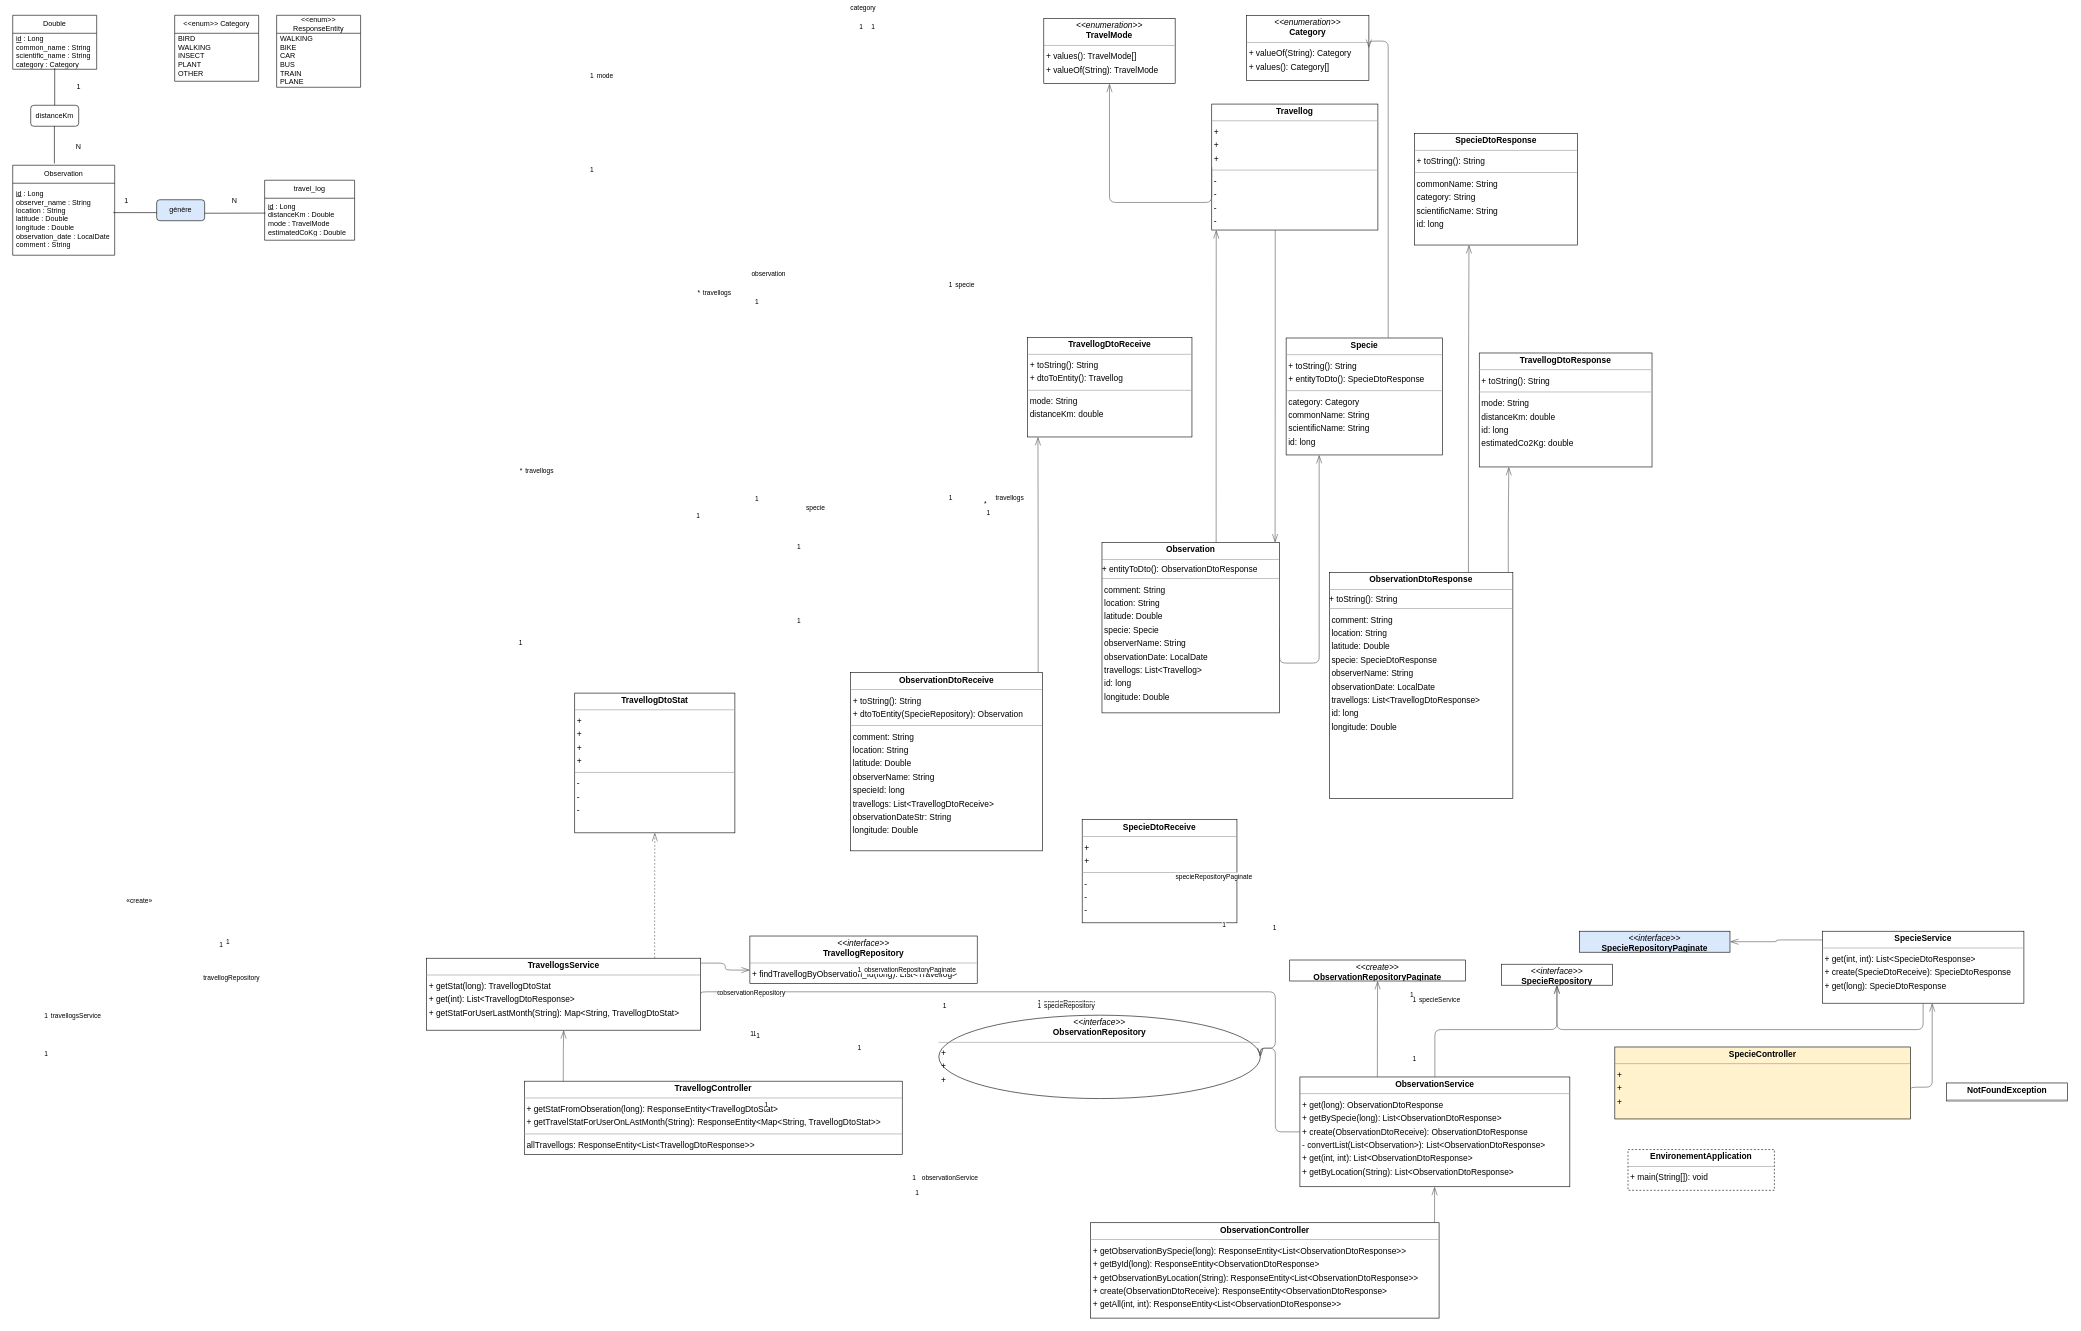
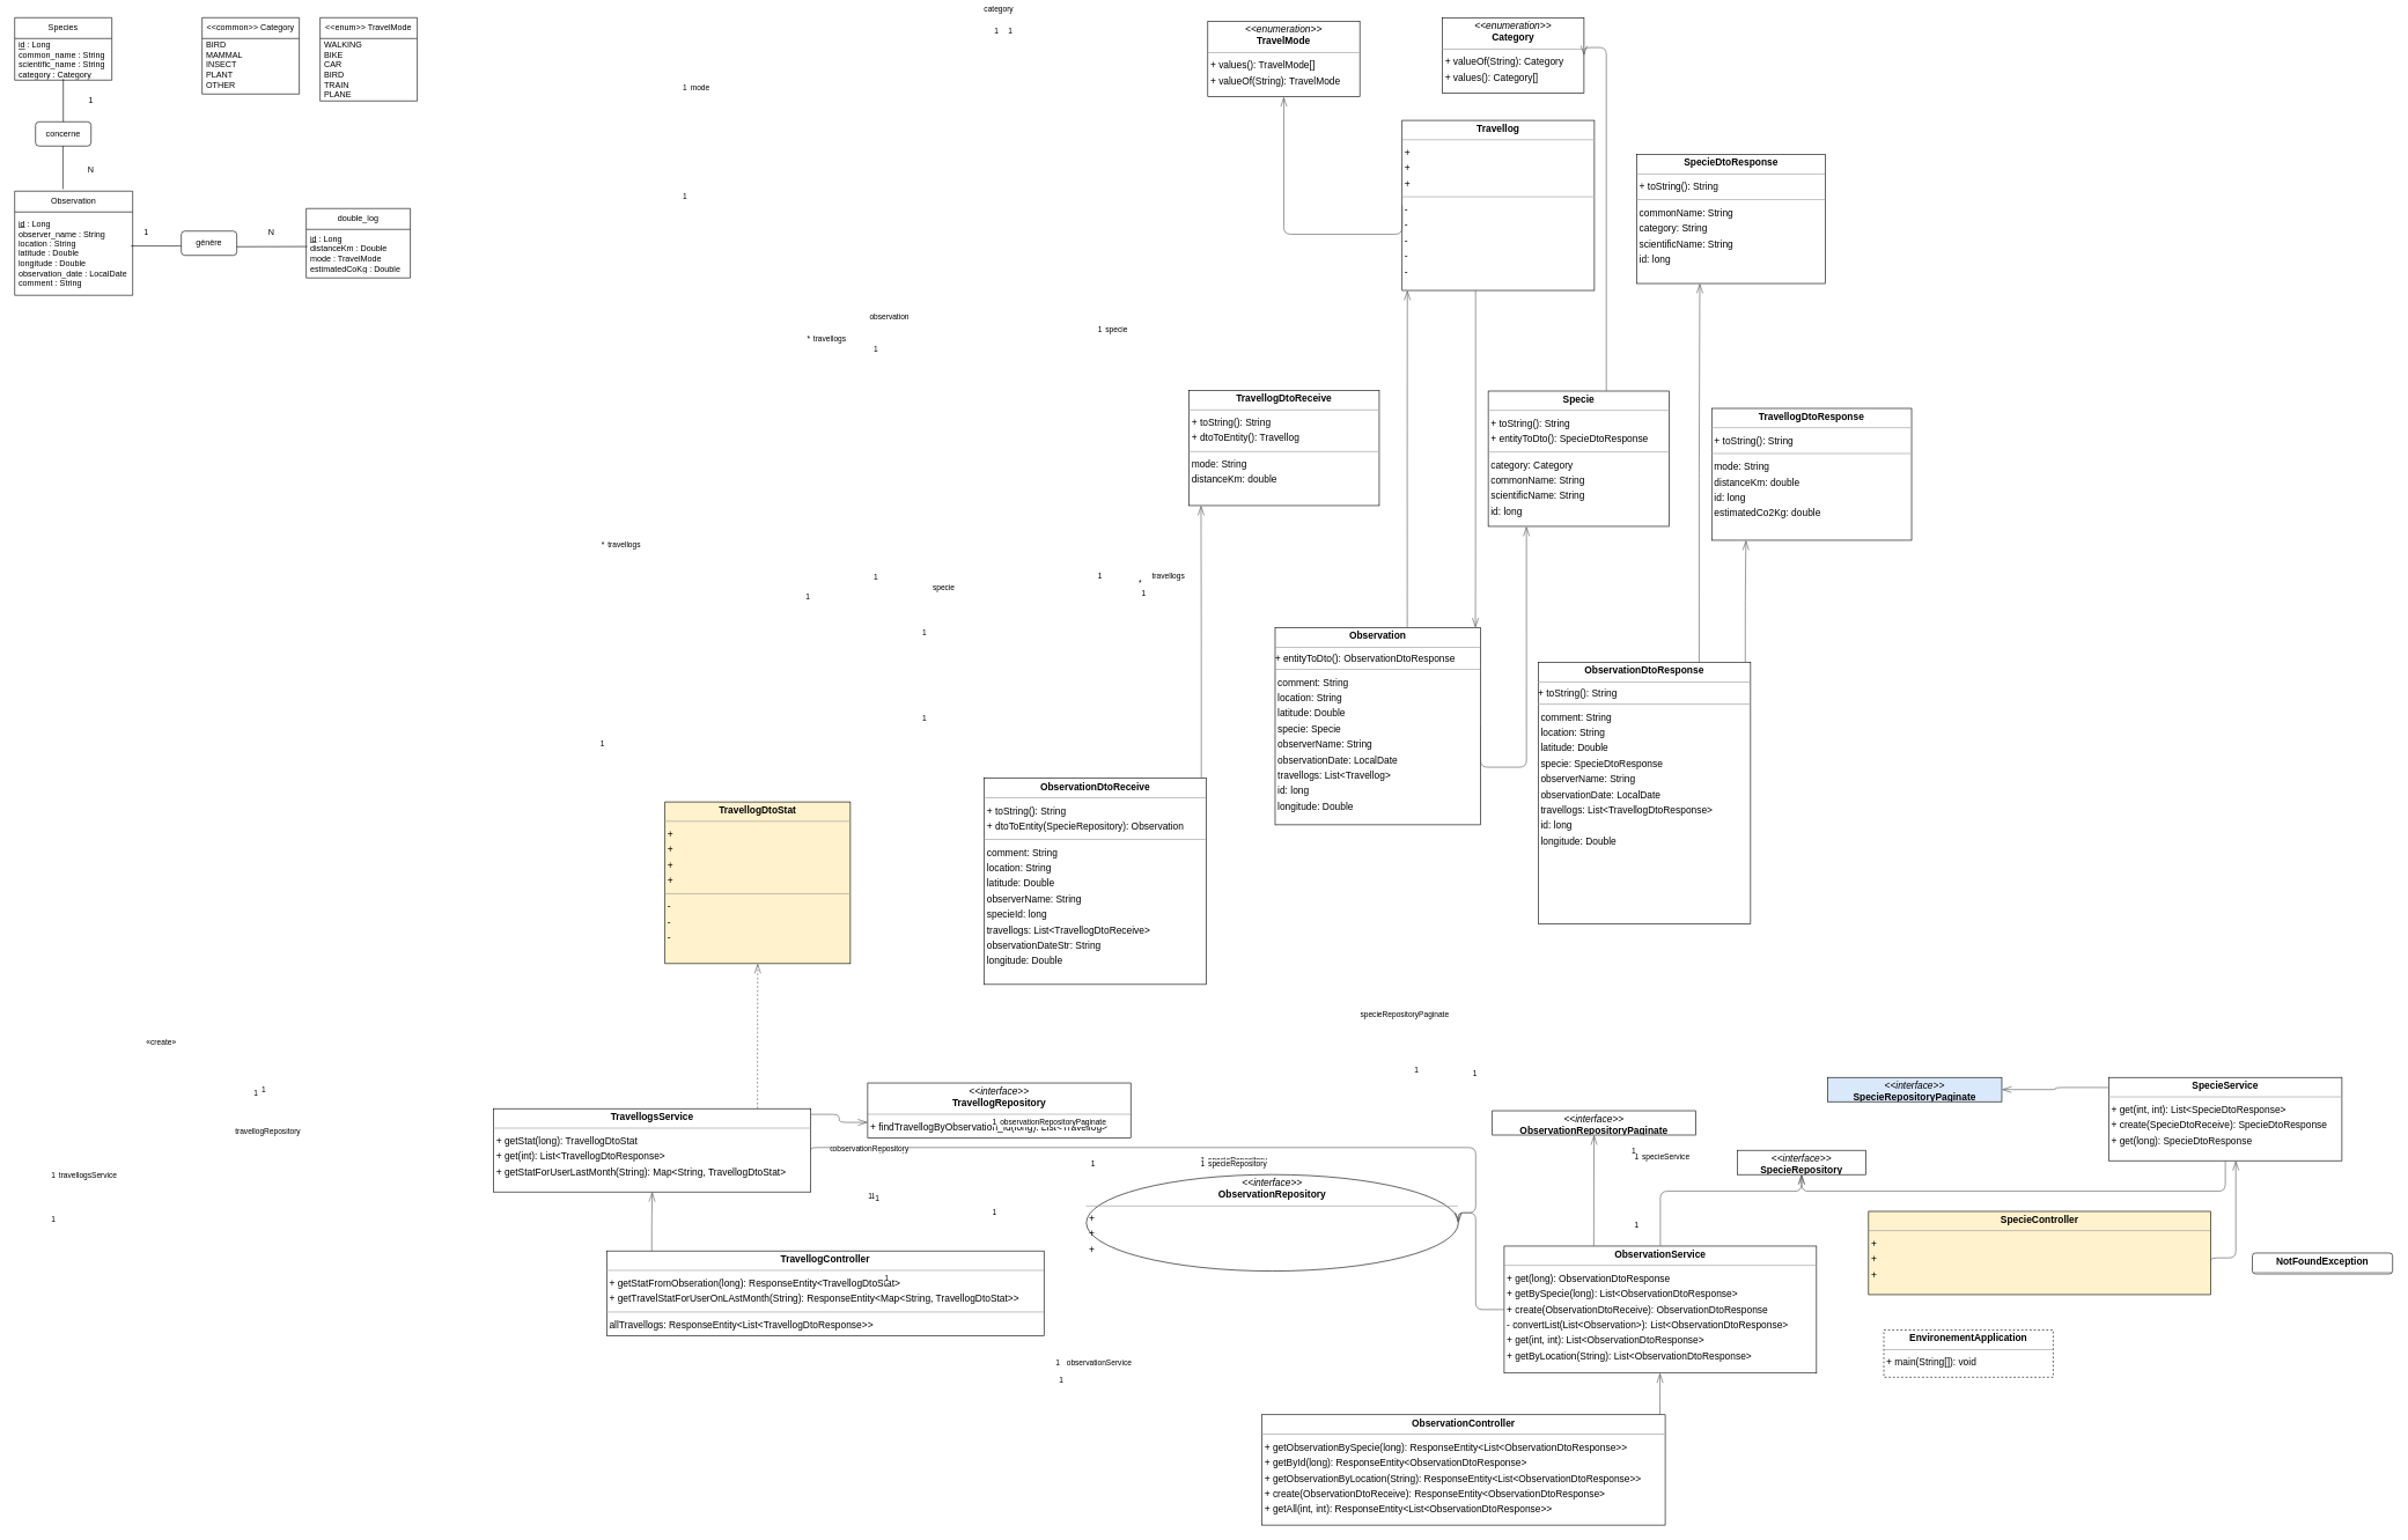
- <mxCell id="2" value="Double" style="swimlane;fontStyle=0;childLayout=stackLayout;horizontal=1;startSize=30;horizontalStack=0;resizeParent=1;resizeParentMax=0;resizeLast=0;collapsible=1;marginBottom=0;whiteSpace=wrap;html=1;" parent="1" vertex="1"><mxGeometry x="20" y="20" width="140" height="90" as="geometry" /></mxCell>
+ <mxCell id="2" value="Species" style="swimlane;fontStyle=0;childLayout=stackLayout;horizontal=1;startSize=30;horizontalStack=0;resizeParent=1;resizeParentMax=0;resizeLast=0;collapsible=1;marginBottom=0;whiteSpace=wrap;html=1;" parent="1" vertex="1"><mxGeometry x="20" y="20" width="140" height="90" as="geometry" /></mxCell>
- <mxCell id="18" value="&amp;lt;&amp;lt;enum&amp;gt;&amp;gt; Category" style="swimlane;fontStyle=0;childLayout=stackLayout;horizontal=1;startSize=30;horizontalStack=0;resizeParent=1;resizeParentMax=0;resizeLast=0;collapsible=1;marginBottom=0;whiteSpace=wrap;html=1;" parent="1" vertex="1"><mxGeometry x="290" y="20" width="140" height="110" as="geometry" /></mxCell>
+ <mxCell id="18" value="&amp;lt;&amp;lt;common&amp;gt;&amp;gt; Category" style="swimlane;fontStyle=0;childLayout=stackLayout;horizontal=1;startSize=30;horizontalStack=0;resizeParent=1;resizeParentMax=0;resizeLast=0;collapsible=1;marginBottom=0;whiteSpace=wrap;html=1;" parent="1" vertex="1"><mxGeometry x="290" y="20" width="140" height="110" as="geometry" /></mxCell>
- <mxCell id="20" value="&amp;lt;&amp;lt;enum&amp;gt;&amp;gt; ResponseEntity" style="swimlane;fontStyle=0;childLayout=stackLayout;horizontal=1;startSize=30;horizontalStack=0;resizeParent=1;resizeParentMax=0;resizeLast=0;collapsible=1;marginBottom=0;whiteSpace=wrap;html=1;" parent="1" vertex="1"><mxGeometry x="460" y="20" width="140" height="120" as="geometry" /></mxCell>
+ <mxCell id="20" value="&amp;lt;&amp;lt;enum&amp;gt;&amp;gt; TravelMode" style="swimlane;fontStyle=0;childLayout=stackLayout;horizontal=1;startSize=30;horizontalStack=0;resizeParent=1;resizeParentMax=0;resizeLast=0;collapsible=1;marginBottom=0;whiteSpace=wrap;html=1;" parent="1" vertex="1"><mxGeometry x="460" y="20" width="140" height="120" as="geometry" /></mxCell>
- <mxCell id="19" value="BIRD&lt;div&gt;WALKING&lt;/div&gt;&lt;div&gt;INSECT&lt;/div&gt;&lt;div&gt;PLANT&lt;/div&gt;&lt;div&gt;OTHER&lt;/div&gt;&lt;div&gt;&lt;u&gt;&lt;br&gt;&lt;/u&gt;&lt;/div&gt;" style="text;strokeColor=none;fillColor=none;align=left;verticalAlign=middle;spacingLeft=4;spacingRight=4;overflow=hidden;points=[[0,0.5],[1,0.5]];portConstraint=eastwest;rotatable=0;whiteSpace=wrap;html=1;" parent="18" vertex="1"><mxGeometry y="30" width="140" height="80" as="geometry" /></mxCell>
+ <mxCell id="19" value="BIRD&lt;div&gt;MAMMAL&lt;/div&gt;&lt;div&gt;INSECT&lt;/div&gt;&lt;div&gt;PLANT&lt;/div&gt;&lt;div&gt;OTHER&lt;/div&gt;&lt;div&gt;&lt;u&gt;&lt;br&gt;&lt;/u&gt;&lt;/div&gt;" style="text;strokeColor=none;fillColor=none;align=left;verticalAlign=middle;spacingLeft=4;spacingRight=4;overflow=hidden;points=[[0,0.5],[1,0.5]];portConstraint=eastwest;rotatable=0;whiteSpace=wrap;html=1;" parent="18" vertex="1"><mxGeometry y="30" width="140" height="80" as="geometry" /></mxCell>
- <mxCell id="21" value="&lt;div&gt;WALKING&lt;/div&gt;&lt;div&gt;BIKE&lt;/div&gt;&lt;div&gt;CAR&lt;/div&gt;&lt;div&gt;BUS&lt;/div&gt;&lt;div&gt;TRAIN&lt;/div&gt;&lt;div&gt;PLANE&lt;/div&gt;" style="text;strokeColor=none;fillColor=none;align=left;verticalAlign=middle;spacingLeft=4;spacingRight=4;overflow=hidden;points=[[0,0.5],[1,0.5]];portConstraint=eastwest;rotatable=0;whiteSpace=wrap;html=1;" parent="20" vertex="1"><mxGeometry y="30" width="140" height="90" as="geometry" /></mxCell>
+ <mxCell id="21" value="&lt;div&gt;WALKING&lt;/div&gt;&lt;div&gt;BIKE&lt;/div&gt;&lt;div&gt;CAR&lt;/div&gt;&lt;div&gt;BIRD&lt;/div&gt;&lt;div&gt;TRAIN&lt;/div&gt;&lt;div&gt;PLANE&lt;/div&gt;" style="text;strokeColor=none;fillColor=none;align=left;verticalAlign=middle;spacingLeft=4;spacingRight=4;overflow=hidden;points=[[0,0.5],[1,0.5]];portConstraint=eastwest;rotatable=0;whiteSpace=wrap;html=1;" parent="20" vertex="1"><mxGeometry y="30" width="140" height="90" as="geometry" /></mxCell>
- <mxCell id="13" value="distanceKm" style="rounded=1;whiteSpace=wrap;html=1;" parent="1" vertex="1"><mxGeometry x="50" y="170" width="80" height="35" as="geometry" /></mxCell>
+ <mxCell id="13" value="concerne" style="rounded=1;whiteSpace=wrap;html=1;" parent="1" vertex="1"><mxGeometry x="50" y="170" width="80" height="35" as="geometry" /></mxCell>
- <mxCell id="40" value="&lt;p style=&quot;margin:0px;margin-top:4px;text-align:center;&quot;&gt;&lt;b&gt;Travellog&lt;/b&gt;&lt;/p&gt;&lt;hr size=&quot;1&quot;&gt;&lt;p style=&quot;margin:0 0 0 4px;line-height:1.6;&quot;&gt;+&amp;nbsp;&lt;br&gt;+&amp;nbsp;&lt;br&gt;+&amp;nbsp;&lt;/p&gt;&lt;hr size=&quot;1&quot;&gt;&lt;p style=&quot;margin:0 0 0 4px;line-height:1.6;&quot;&gt;-&lt;/p&gt;&lt;p style=&quot;margin:0 0 0 4px;line-height:1.6;&quot;&gt;-&lt;/p&gt;&lt;p style=&quot;margin:0 0 0 4px;line-height:1.6;&quot;&gt;-&lt;/p&gt;&lt;p style=&quot;margin:0 0 0 4px;line-height:1.6;&quot;&gt;-&lt;/p&gt;&lt;p style=&quot;margin:0 0 0 4px;line-height:1.6;&quot;&gt;-&lt;/p&gt;" style="verticalAlign=top;align=left;overflow=fill;fontSize=14;fontFamily=Helvetica;html=1;rounded=0;shadow=0;comic=0;labelBackgroundColor=none;strokeWidth=1;" vertex="1" parent="1"><mxGeometry x="2019" y="168" width="277" height="210" as="geometry" /></mxCell>
+ <mxCell id="40" value="&lt;p style=&quot;margin:0px;margin-top:4px;text-align:center;&quot;&gt;&lt;b&gt;Travellog&lt;/b&gt;&lt;/p&gt;&lt;hr size=&quot;1&quot;&gt;&lt;p style=&quot;margin:0 0 0 4px;line-height:1.6;&quot;&gt;+&amp;nbsp;&lt;br&gt;+&amp;nbsp;&lt;br&gt;+&amp;nbsp;&lt;/p&gt;&lt;hr size=&quot;1&quot;&gt;&lt;p style=&quot;margin:0 0 0 4px;line-height:1.6;&quot;&gt;-&lt;/p&gt;&lt;p style=&quot;margin:0 0 0 4px;line-height:1.6;&quot;&gt;-&lt;/p&gt;&lt;p style=&quot;margin:0 0 0 4px;line-height:1.6;&quot;&gt;-&lt;/p&gt;&lt;p style=&quot;margin:0 0 0 4px;line-height:1.6;&quot;&gt;-&lt;/p&gt;&lt;p style=&quot;margin:0 0 0 4px;line-height:1.6;&quot;&gt;-&lt;/p&gt;" style="verticalAlign=top;align=left;overflow=fill;fontSize=14;fontFamily=Helvetica;html=1;rounded=0;shadow=0;comic=0;labelBackgroundColor=none;strokeWidth=1;" vertex="1" parent="1"><mxGeometry x="2019" y="168" width="277" height="245" as="geometry" /></mxCell>
- <mxCell id="6" value="travel_log" style="swimlane;fontStyle=0;childLayout=stackLayout;horizontal=1;startSize=30;horizontalStack=0;resizeParent=1;resizeParentMax=0;resizeLast=0;collapsible=1;marginBottom=0;whiteSpace=wrap;html=1;" parent="1" vertex="1"><mxGeometry x="440" y="295" width="150" height="100" as="geometry" /></mxCell>
+ <mxCell id="6" value="double_log" style="swimlane;fontStyle=0;childLayout=stackLayout;horizontal=1;startSize=30;horizontalStack=0;resizeParent=1;resizeParentMax=0;resizeLast=0;collapsible=1;marginBottom=0;whiteSpace=wrap;html=1;" parent="1" vertex="1"><mxGeometry x="440" y="295" width="150" height="100" as="geometry" /></mxCell>
- <mxCell id="8" value="génère" style="rounded=1;whiteSpace=wrap;html=1;fillColor=#dae8fc;" parent="1" vertex="1"><mxGeometry x="260" y="327.5" width="80" height="35" as="geometry" /></mxCell>
+ <mxCell id="8" value="génère" style="rounded=1;whiteSpace=wrap;html=1;" parent="1" vertex="1"><mxGeometry x="260" y="327.5" width="80" height="35" as="geometry" /></mxCell>
- <mxCell id="44" value="&lt;p style=&quot;margin:0px;margin-top:4px;text-align:center;&quot;&gt;&lt;b&gt;TravellogDtoStat&lt;/b&gt;&lt;/p&gt;&lt;hr size=&quot;1&quot;&gt;&lt;p style=&quot;margin:0 0 0 4px;line-height:1.6;&quot;&gt;+&lt;br&gt;+&lt;br&gt;+&lt;br&gt;+&lt;/p&gt;&lt;hr size=&quot;1&quot;&gt;&lt;p style=&quot;margin:0 0 0 4px;line-height:1.6;&quot;&gt;-&lt;/p&gt;&lt;p style=&quot;margin:0 0 0 4px;line-height:1.6;&quot;&gt;-&lt;/p&gt;&lt;p style=&quot;margin:0 0 0 4px;line-height:1.6;&quot;&gt;-&lt;/p&gt;" style="verticalAlign=top;align=left;overflow=fill;fontSize=14;fontFamily=Helvetica;html=1;rounded=0;shadow=0;comic=0;labelBackgroundColor=none;strokeWidth=1;" vertex="1" parent="1"><mxGeometry x="957" y="1150" width="267" height="233" as="geometry" /></mxCell>
+ <mxCell id="44" value="&lt;p style=&quot;margin:0px;margin-top:4px;text-align:center;&quot;&gt;&lt;b&gt;TravellogDtoStat&lt;/b&gt;&lt;/p&gt;&lt;hr size=&quot;1&quot;&gt;&lt;p style=&quot;margin:0 0 0 4px;line-height:1.6;&quot;&gt;+&lt;br&gt;+&lt;br&gt;+&lt;br&gt;+&lt;/p&gt;&lt;hr size=&quot;1&quot;&gt;&lt;p style=&quot;margin:0 0 0 4px;line-height:1.6;&quot;&gt;-&lt;/p&gt;&lt;p style=&quot;margin:0 0 0 4px;line-height:1.6;&quot;&gt;-&lt;/p&gt;&lt;p style=&quot;margin:0 0 0 4px;line-height:1.6;&quot;&gt;-&lt;/p&gt;" style="verticalAlign=top;align=left;overflow=fill;fontSize=14;fontFamily=Helvetica;html=1;rounded=0;shadow=0;comic=0;labelBackgroundColor=none;strokeWidth=1;fillColor=#fff2cc;" vertex="1" parent="1"><mxGeometry x="957" y="1150" width="267" height="233" as="geometry" /></mxCell>
- <mxCell id="34" value="&lt;p style=&quot;margin:0px;margin-top:4px;text-align:center;&quot;&gt;&lt;b&gt;SpecieDtoReceive&lt;/b&gt;&lt;/p&gt;&lt;hr size=&quot;1&quot;&gt;&lt;p style=&quot;margin:0 0 0 4px;line-height:1.6;&quot;&gt;+&amp;nbsp;&lt;br&gt;+&amp;nbsp;&lt;/p&gt;&lt;hr size=&quot;1&quot;&gt;&lt;p style=&quot;margin:0 0 0 4px;line-height:1.6;&quot;&gt;-&lt;/p&gt;&lt;p style=&quot;margin:0 0 0 4px;line-height:1.6;&quot;&gt;-&lt;/p&gt;&lt;p style=&quot;margin:0 0 0 4px;line-height:1.6;&quot;&gt;-&lt;/p&gt;" style="verticalAlign=top;align=left;overflow=fill;fontSize=14;fontFamily=Helvetica;html=1;rounded=0;shadow=0;comic=0;labelBackgroundColor=none;strokeWidth=1;" vertex="1" parent="1"><mxGeometry x="1803" y="1361" width="258" height="172" as="geometry" /></mxCell>
- <mxCell id="30" value="&lt;p style=&quot;margin:0px;margin-top:4px;text-align:center;&quot;&gt;&lt;i&gt;&amp;lt;&amp;lt;create&amp;gt;&amp;gt;&lt;/i&gt;&lt;br/&gt;&lt;b&gt;ObservationRepositoryPaginate&lt;/b&gt;&lt;/p&gt;&lt;hr size=&quot;1&quot;/&gt;" style="verticalAlign=top;align=left;overflow=fill;fontSize=14;fontFamily=Helvetica;html=1;rounded=0;shadow=0;comic=0;labelBackgroundColor=none;strokeWidth=1;" vertex="1" parent="1"><mxGeometry x="2149" y="1595" width="293" height="35" as="geometry" /></mxCell>
+ <mxCell id="30" value="&lt;p style=&quot;margin:0px;margin-top:4px;text-align:center;&quot;&gt;&lt;i&gt;&amp;lt;&amp;lt;interface&amp;gt;&amp;gt;&lt;/i&gt;&lt;br/&gt;&lt;b&gt;ObservationRepositoryPaginate&lt;/b&gt;&lt;/p&gt;&lt;hr size=&quot;1&quot;/&gt;" style="verticalAlign=top;align=left;overflow=fill;fontSize=14;fontFamily=Helvetica;html=1;rounded=0;shadow=0;comic=0;labelBackgroundColor=none;strokeWidth=1;" vertex="1" parent="1"><mxGeometry x="2149" y="1595" width="293" height="35" as="geometry" /></mxCell>
- <mxCell id="36" value="&lt;p style=&quot;margin:0px;margin-top:4px;text-align:center;&quot;&gt;&lt;i&gt;&amp;lt;&amp;lt;interface&amp;gt;&amp;gt;&lt;/i&gt;&lt;br/&gt;&lt;b&gt;SpecieRepository&lt;/b&gt;&lt;/p&gt;&lt;hr size=&quot;1&quot;/&gt;" style="verticalAlign=top;align=left;overflow=fill;fontSize=14;fontFamily=Helvetica;html=1;rounded=0;shadow=0;comic=0;labelBackgroundColor=none;strokeWidth=1;" vertex="1" parent="1"><mxGeometry x="2502" y="1602" width="185" height="35" as="geometry" /></mxCell>
+ <mxCell id="36" value="&lt;p style=&quot;margin:0px;margin-top:4px;text-align:center;&quot;&gt;&lt;i&gt;&amp;lt;&amp;lt;interface&amp;gt;&amp;gt;&lt;/i&gt;&lt;br/&gt;&lt;b&gt;SpecieRepository&lt;/b&gt;&lt;/p&gt;&lt;hr size=&quot;1&quot;/&gt;" style="verticalAlign=top;align=left;overflow=fill;fontSize=14;fontFamily=Helvetica;html=1;rounded=0;shadow=0;comic=0;labelBackgroundColor=none;strokeWidth=1;" vertex="1" parent="1"><mxGeometry x="2502" y="1652" width="185" height="35" as="geometry" /></mxCell>
- <mxCell id="24" value="&lt;p style=&quot;margin:0px;margin-top:4px;text-align:center;&quot;&gt;&lt;b&gt;NotFoundException&lt;/b&gt;&lt;/p&gt;&lt;hr size=&quot;1&quot;/&gt;" style="verticalAlign=top;align=left;overflow=fill;fontSize=14;fontFamily=Helvetica;html=1;rounded=0;shadow=0;comic=0;labelBackgroundColor=none;strokeWidth=1;" vertex="1" parent="1"><mxGeometry x="3244" y="1800" width="202" height="30" as="geometry" /></mxCell>
+ <mxCell id="24" value="&lt;p style=&quot;margin:0px;margin-top:4px;text-align:center;&quot;&gt;&lt;b&gt;NotFoundException&lt;/b&gt;&lt;/p&gt;&lt;hr size=&quot;1&quot;/&gt;" style="verticalAlign=top;align=left;overflow=fill;fontSize=14;fontFamily=Helvetica;html=1;shadow=0;comic=0;labelBackgroundColor=none;strokeWidth=1;rounded=1;" vertex="1" parent="1"><mxGeometry x="3244" y="1800" width="202" height="30" as="geometry" /></mxCell>
